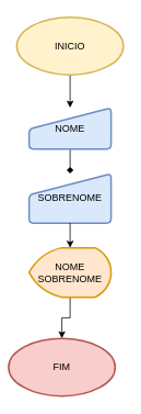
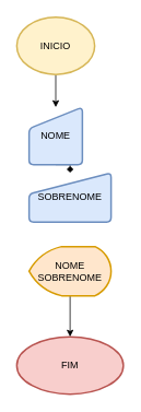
- <mxCell id="3" value="INICIO" style="strokeWidth=2;html=1;shape=mxgraph.flowchart.start_1;whiteSpace=wrap;fillColor=#fff2cc;strokeColor=#d6b656;" vertex="1" parent="1"><mxGeometry x="20" y="20" width="130" height="70" as="geometry" /></mxCell>
+ <mxCell id="3" value="INICIO" style="strokeWidth=2;html=1;shape=mxgraph.flowchart.start_1;whiteSpace=wrap;fillColor=#fff2cc;strokeColor=#d6b656;" vertex="1" parent="1"><mxGeometry x="20" y="20" width="95" height="70" as="geometry" /></mxCell>
- <mxCell id="6" value="NOME" style="html=1;strokeWidth=2;shape=manualInput;whiteSpace=wrap;rounded=1;size=26;arcSize=11;fillColor=#dae8fc;strokeColor=#6c8ebf;" vertex="1" parent="1"><mxGeometry x="35" y="130" width="100" height="50" as="geometry" /></mxCell>
+ <mxCell id="6" value="NOME" style="html=1;strokeWidth=2;shape=manualInput;whiteSpace=wrap;rounded=1;size=26;arcSize=11;fillColor=#dae8fc;strokeColor=#6c8ebf;" vertex="1" parent="1"><mxGeometry x="35" y="130" width="65" height="70" as="geometry" /></mxCell>
- <mxCell id="10" style="edgeStyle=orthogonalEdgeStyle;rounded=0;orthogonalLoop=1;jettySize=auto;html=1;exitX=0.5;exitY=1;exitDx=0;exitDy=0;entryX=0.5;entryY=0;entryDx=0;entryDy=0;entryPerimeter=0;" edge="1" parent="1" source="7" target="9"><mxGeometry relative="1" as="geometry" /></mxCell>
- <mxCell id="4" value="FIM" style="strokeWidth=2;html=1;shape=mxgraph.flowchart.start_1;whiteSpace=wrap;fillColor=#f8cecc;strokeColor=#b85450;" vertex="1" parent="1"><mxGeometry x="10" y="410" width="130" height="70" as="geometry" /></mxCell>
+ <mxCell id="4" value="FIM" style="strokeWidth=2;html=1;shape=mxgraph.flowchart.start_1;whiteSpace=wrap;fillColor=#f8cecc;strokeColor=#b85450;" vertex="1" parent="1"><mxGeometry x="20" y="410" width="130" height="70" as="geometry" /></mxCell>
